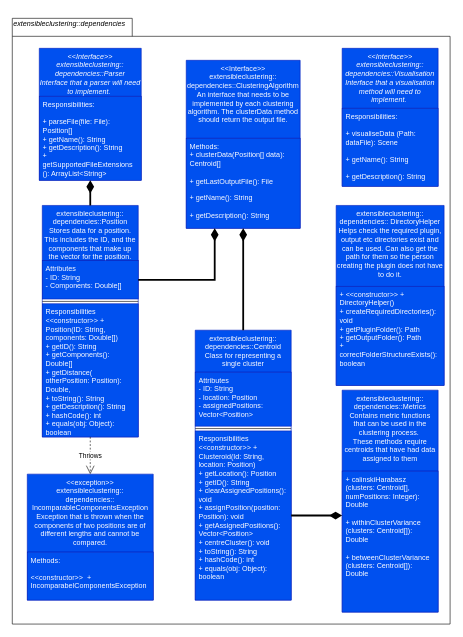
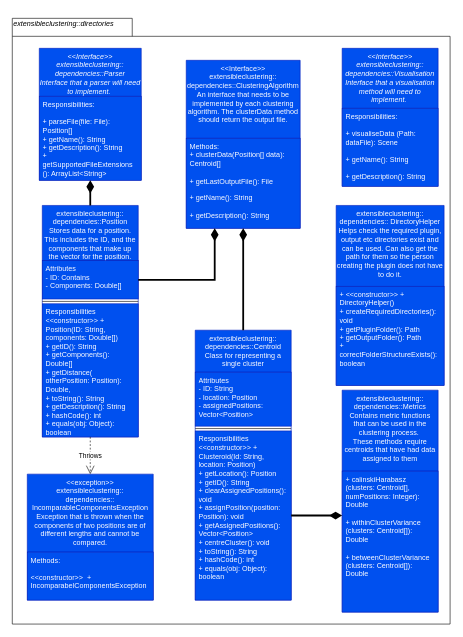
- <mxCell id="10" value="&lt;span style=&quot;font-style: italic ; text-align: center&quot;&gt;extensibleclustering::&lt;/span&gt;&lt;span style=&quot;font-style: italic ; text-align: center&quot;&gt;dependencies&lt;/span&gt;" style="text;html=1;strokeColor=none;fillColor=none;align=left;verticalAlign=middle;whiteSpace=wrap;rounded=0;" parent="1" vertex="1"><mxGeometry x="20" y="20" width="250" height="40" as="geometry" /></mxCell>
+ <mxCell id="10" value="&lt;span style=&quot;font-style: italic ; text-align: center&quot;&gt;extensibleclustering::&lt;/span&gt;&lt;span style=&quot;font-style: italic ; text-align: center&quot;&gt;directories&lt;/span&gt;" style="text;html=1;strokeColor=none;fillColor=none;align=left;verticalAlign=middle;whiteSpace=wrap;rounded=0;" parent="1" vertex="1"><mxGeometry x="20" y="20" width="250" height="40" as="geometry" /></mxCell>
- <mxCell id="6" value="Attributes&#10;- ID: String&#10;- Components: Double[]" style="text;align=left;verticalAlign=top;spacingLeft=4;spacingRight=4;overflow=hidden;rotatable=0;points=[[0,0.5],[1,0.5]];portConstraint=eastwest;rounded=0;shadow=0;html=0;fontStyle=0;fillColor=#0050ef;strokeColor=#001DBC;fontColor=#ffffff;" parent="5" vertex="1"><mxGeometry y="92" width="160" height="64" as="geometry" /></mxCell>
+ <mxCell id="6" value="Attributes&#10;- ID: Contains&#10;- Components: Double[]" style="text;align=left;verticalAlign=top;spacingLeft=4;spacingRight=4;overflow=hidden;rotatable=0;points=[[0,0.5],[1,0.5]];portConstraint=eastwest;rounded=0;shadow=0;html=0;fontStyle=0;fillColor=#0050ef;strokeColor=#001DBC;fontColor=#ffffff;" parent="5" vertex="1"><mxGeometry y="92" width="160" height="64" as="geometry" /></mxCell>
